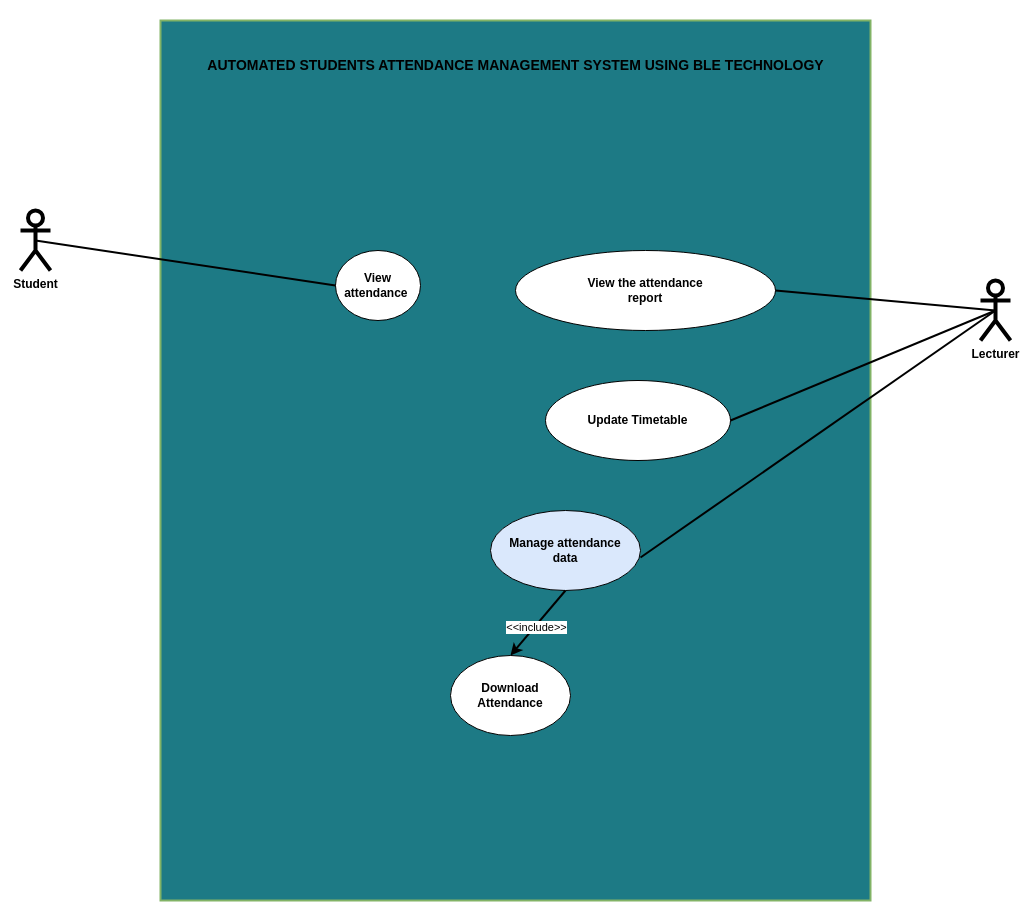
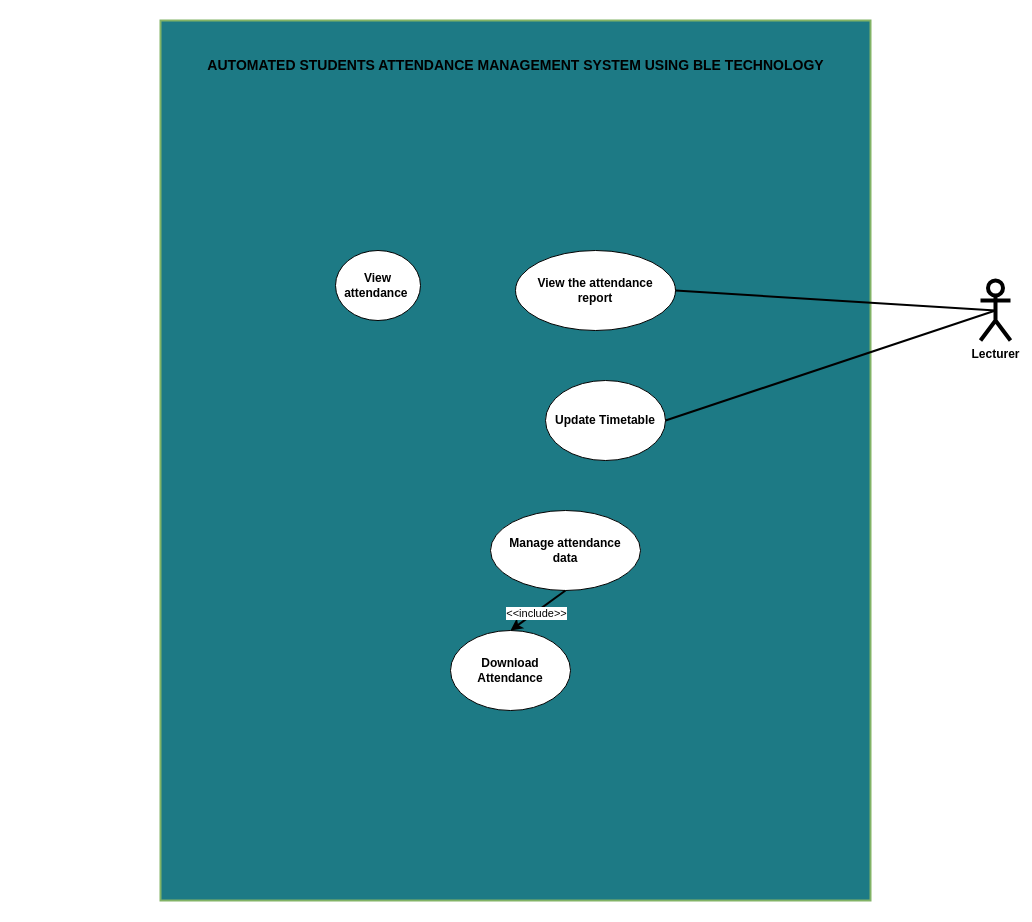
- <mxCell id="3" value="&lt;b&gt;Student&lt;/b&gt;" style="shape=umlActor;verticalLabelPosition=bottom;verticalAlign=top;html=1;outlineConnect=0;strokeWidth=4;" parent="1" vertex="1"><mxGeometry x="20" y="210" width="30" height="60" as="geometry" /></mxCell>
- <mxCell id="9" value="" style="endArrow=none;html=1;rounded=0;strokeWidth=2;entryX=0.5;entryY=0.5;entryDx=0;entryDy=0;entryPerimeter=0;exitX=0;exitY=0.5;exitDx=0;exitDy=0;" parent="1" source="6" target="3" edge="1"><mxGeometry width="50" height="50" relative="1" as="geometry"><mxPoint x="630" y="430" as="sourcePoint" /><mxPoint x="680" y="380" as="targetPoint" /></mxGeometry></mxCell>
- <mxCell id="5" value="&lt;b&gt;View the attendance &lt;br&gt;report&lt;/b&gt;" style="ellipse;whiteSpace=wrap;html=1;" parent="1" vertex="1"><mxGeometry x="515" y="250" width="260" height="80" as="geometry" /></mxCell>
+ <mxCell id="5" value="&lt;b&gt;View the attendance &lt;br&gt;report&lt;/b&gt;" style="ellipse;whiteSpace=wrap;html=1;" parent="1" vertex="1"><mxGeometry x="515" y="250" width="160" height="80" as="geometry" /></mxCell>
- <mxCell id="8" value="&lt;b&gt;Update Timetable&lt;/b&gt;" style="ellipse;whiteSpace=wrap;html=1;" parent="1" vertex="1"><mxGeometry x="545" y="380" width="185" height="80" as="geometry" /></mxCell>
+ <mxCell id="8" value="&lt;b&gt;Update Timetable&lt;/b&gt;" style="ellipse;whiteSpace=wrap;html=1;" parent="1" vertex="1"><mxGeometry x="545" y="380" width="120" height="80" as="geometry" /></mxCell>
- <mxCell id="12" value="" style="endArrow=none;html=1;rounded=0;exitX=1;exitY=0.588;exitDx=0;exitDy=0;strokeWidth=2;exitPerimeter=0;entryX=0.5;entryY=0.5;entryDx=0;entryDy=0;entryPerimeter=0;" parent="1" source="7" target="4" edge="1"><mxGeometry width="50" height="50" relative="1" as="geometry"><mxPoint x="705" y="430" as="sourcePoint" /><mxPoint x="960" y="290" as="targetPoint" /></mxGeometry></mxCell>
- <mxCell id="7" value="&lt;b&gt;Manage attendance &lt;br&gt;data&lt;/b&gt;" style="ellipse;whiteSpace=wrap;html=1;fillColor=#dae8fc;" parent="1" vertex="1"><mxGeometry x="490" y="510" width="150" height="80" as="geometry" /></mxCell>
+ <mxCell id="7" value="&lt;b&gt;Manage attendance &lt;br&gt;data&lt;/b&gt;" style="ellipse;whiteSpace=wrap;html=1;" parent="1" vertex="1"><mxGeometry x="490" y="510" width="150" height="80" as="geometry" /></mxCell>
- <mxCell id="13" value="&lt;b&gt;Download Attendance&lt;/b&gt;" style="ellipse;whiteSpace=wrap;html=1;" parent="1" vertex="1"><mxGeometry x="450" y="655" width="120" height="80" as="geometry" /></mxCell>
+ <mxCell id="13" value="&lt;b&gt;Download Attendance&lt;/b&gt;" style="ellipse;whiteSpace=wrap;html=1;" parent="1" vertex="1"><mxGeometry x="450" y="630" width="120" height="80" as="geometry" /></mxCell>
